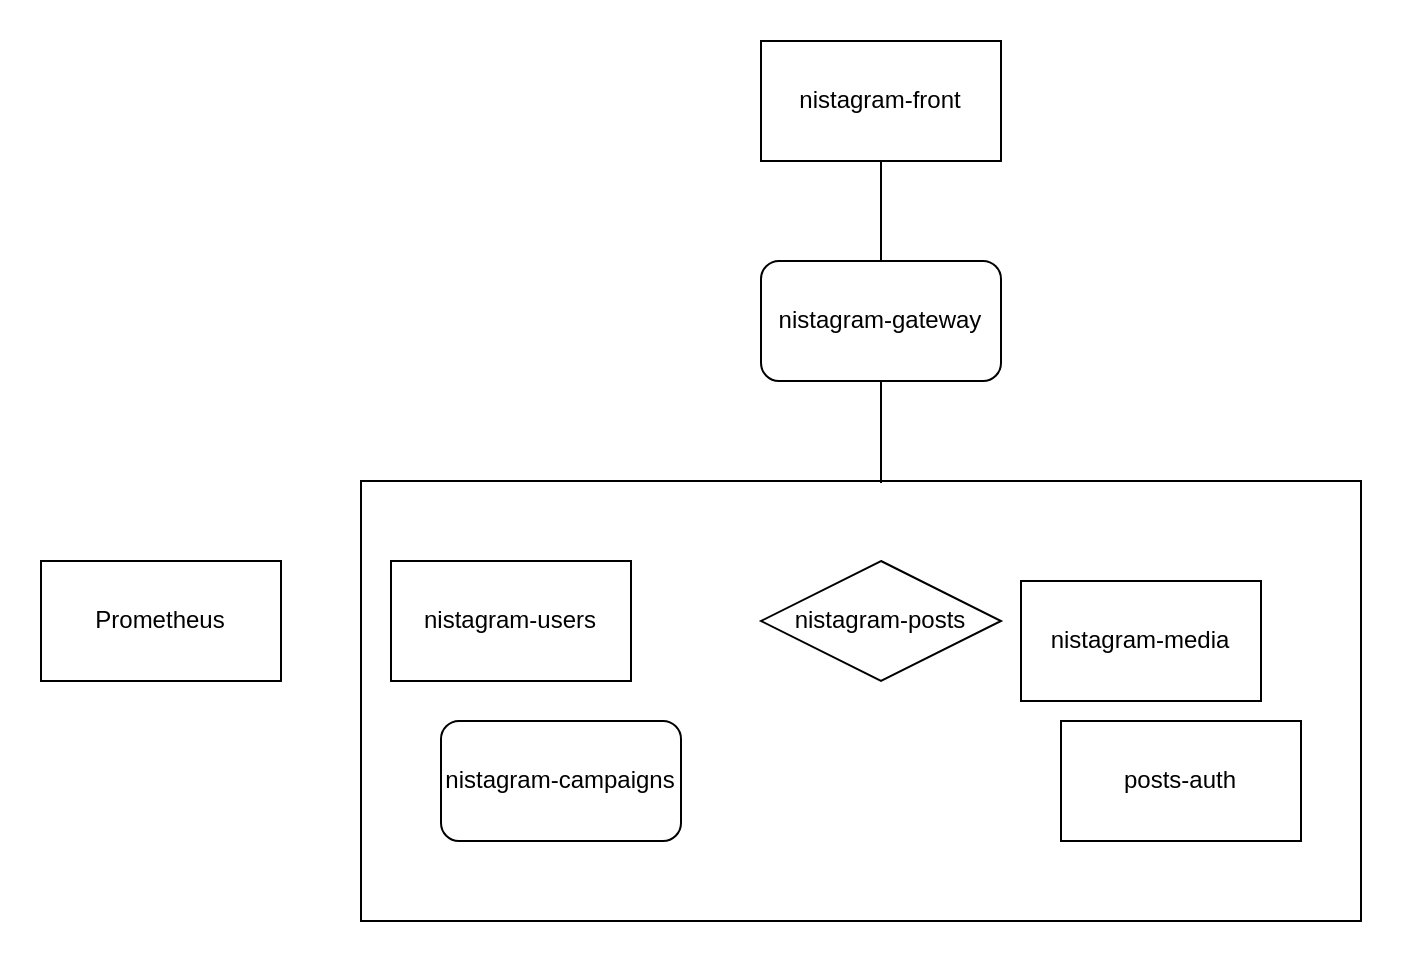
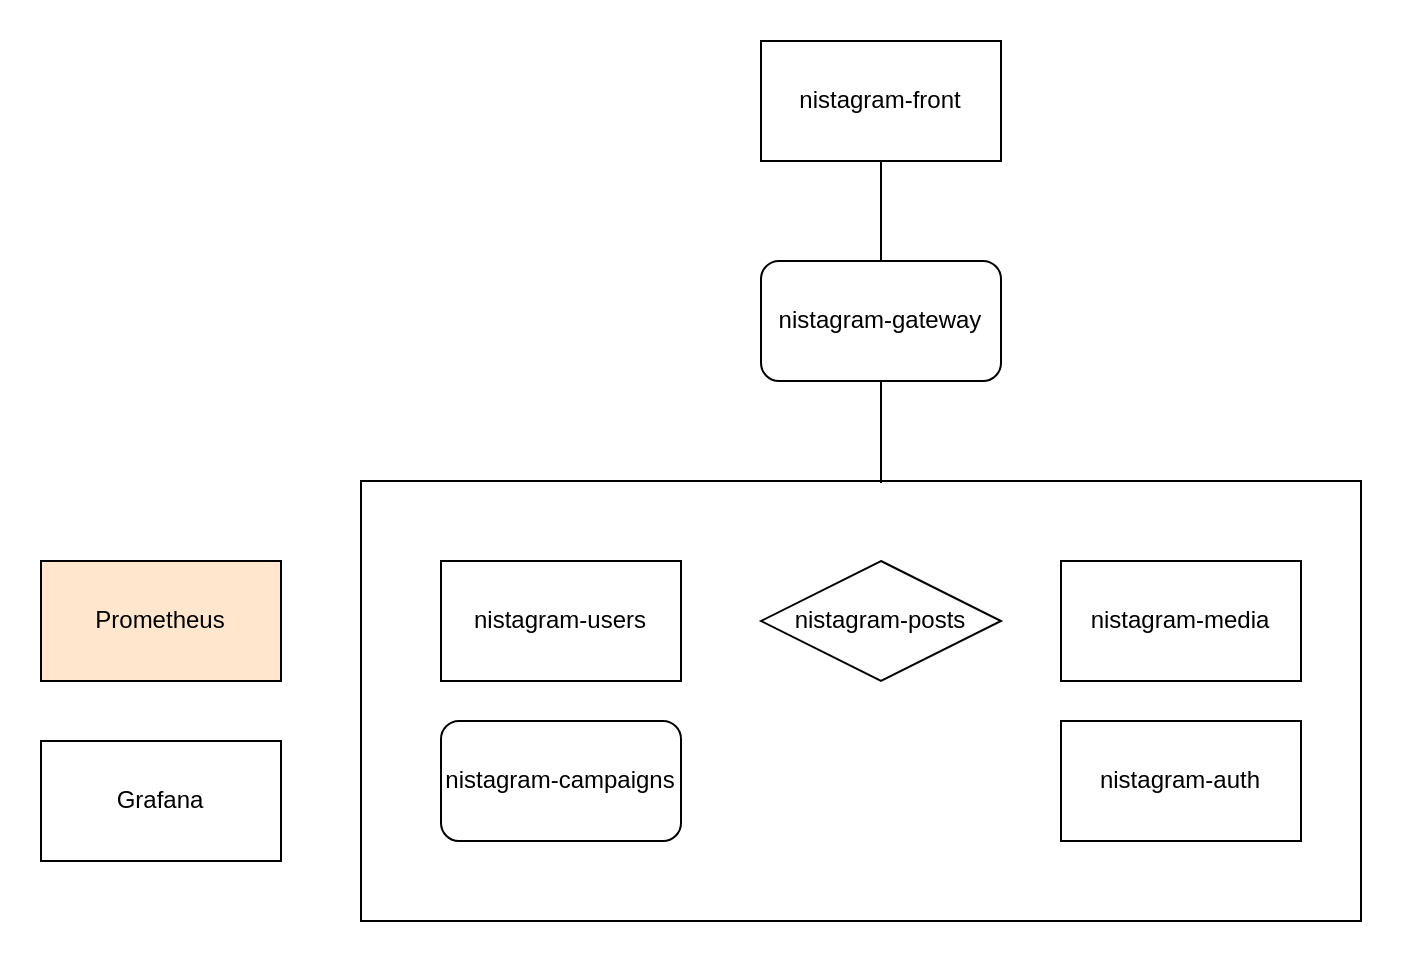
- <mxCell id="9" value="Prometheus" style="rounded=0;whiteSpace=wrap;html=1;" parent="1" vertex="1"><mxGeometry x="20" y="280" width="120" height="60" as="geometry" /></mxCell>
+ <mxCell id="9" value="Prometheus" style="rounded=0;whiteSpace=wrap;html=1;fillColor=#ffe6cc;" parent="1" vertex="1"><mxGeometry x="20" y="280" width="120" height="60" as="geometry" /></mxCell>
- <mxCell id="5" value="nistagram-users" style="rounded=0;whiteSpace=wrap;html=1;" parent="1" vertex="1"><mxGeometry x="195" y="280" width="120" height="60" as="geometry" /></mxCell>
+ <mxCell id="5" value="nistagram-users" style="rounded=0;whiteSpace=wrap;html=1;" parent="1" vertex="1"><mxGeometry x="220" y="280" width="120" height="60" as="geometry" /></mxCell>
- <mxCell id="7" value="nistagram-media" style="rounded=0;whiteSpace=wrap;html=1;" parent="1" vertex="1"><mxGeometry x="510" y="290" width="120" height="60" as="geometry" /></mxCell>
+ <mxCell id="7" value="nistagram-media" style="rounded=0;whiteSpace=wrap;html=1;" parent="1" vertex="1"><mxGeometry x="530" y="280" width="120" height="60" as="geometry" /></mxCell>
- <mxCell id="13" value="posts-auth" style="rounded=0;whiteSpace=wrap;html=1;" parent="1" vertex="1"><mxGeometry x="530" y="360" width="120" height="60" as="geometry" /></mxCell>
+ <mxCell id="13" value="nistagram-auth" style="rounded=0;whiteSpace=wrap;html=1;" parent="1" vertex="1"><mxGeometry x="530" y="360" width="120" height="60" as="geometry" /></mxCell>
+ <mxCell id="10" value="Grafana" style="rounded=0;whiteSpace=wrap;html=1;" parent="1" vertex="1"><mxGeometry x="20" y="370" width="120" height="60" as="geometry" /></mxCell>
